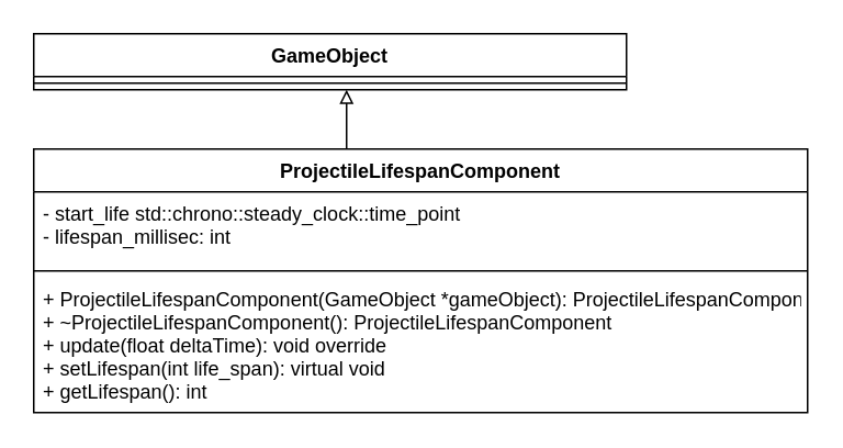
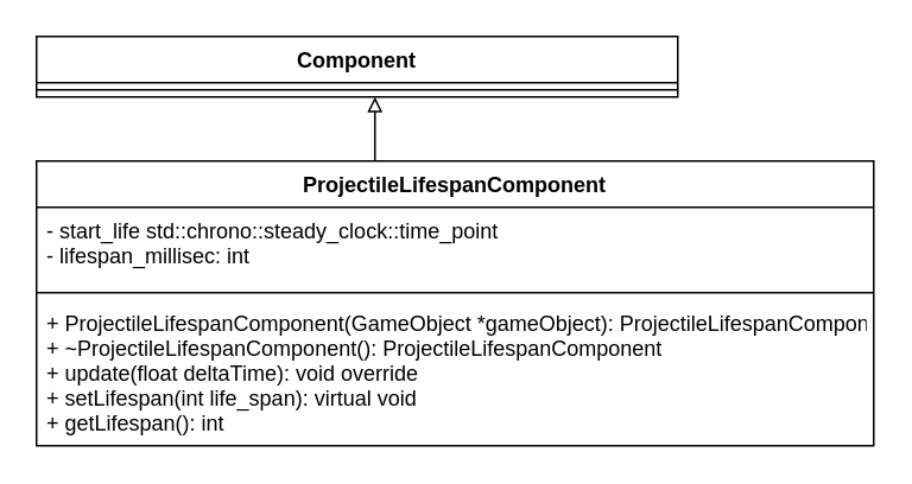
- <mxCell id="7" value="GameObject" style="swimlane;fontStyle=1;align=center;verticalAlign=top;childLayout=stackLayout;horizontal=1;startSize=26;horizontalStack=0;resizeParent=1;resizeParentMax=0;resizeLast=0;collapsible=1;marginBottom=0;" parent="1" vertex="1"><mxGeometry x="20" y="20" width="360" height="34" as="geometry" /></mxCell>
+ <mxCell id="7" value="Component" style="swimlane;fontStyle=1;align=center;verticalAlign=top;childLayout=stackLayout;horizontal=1;startSize=26;horizontalStack=0;resizeParent=1;resizeParentMax=0;resizeLast=0;collapsible=1;marginBottom=0;" parent="1" vertex="1"><mxGeometry x="20" y="20" width="360" height="34" as="geometry" /></mxCell>
